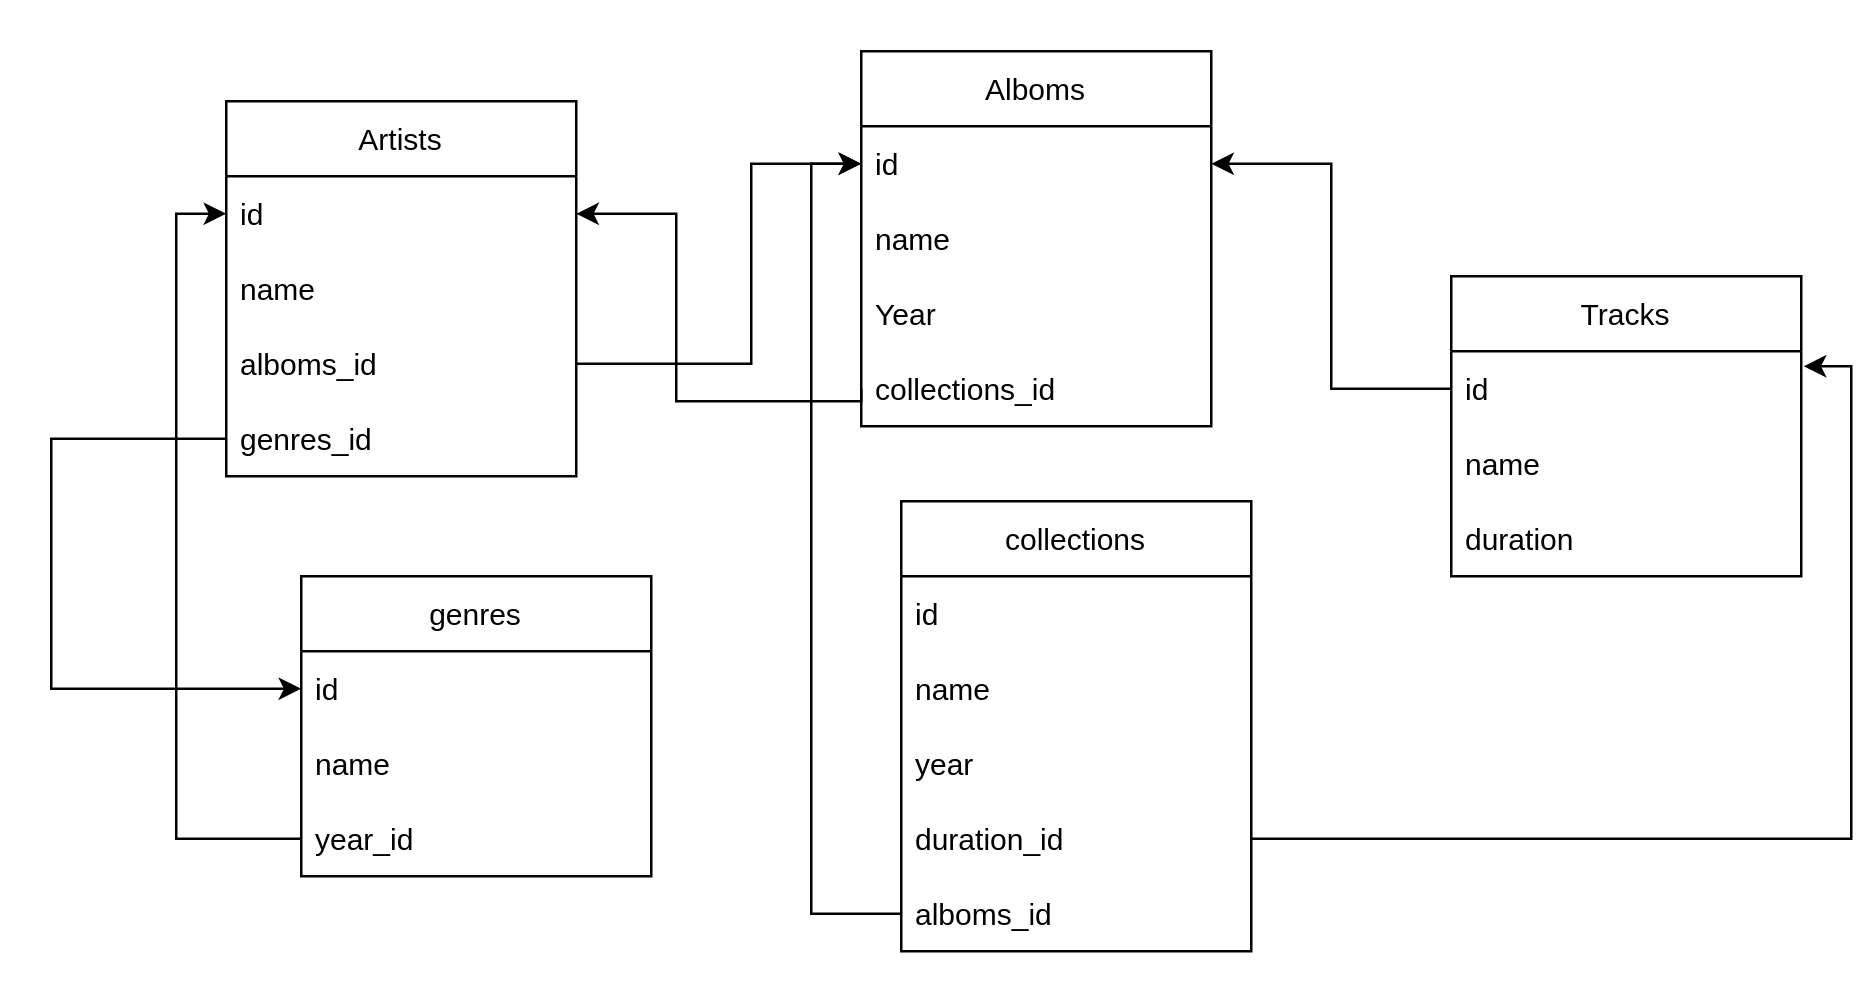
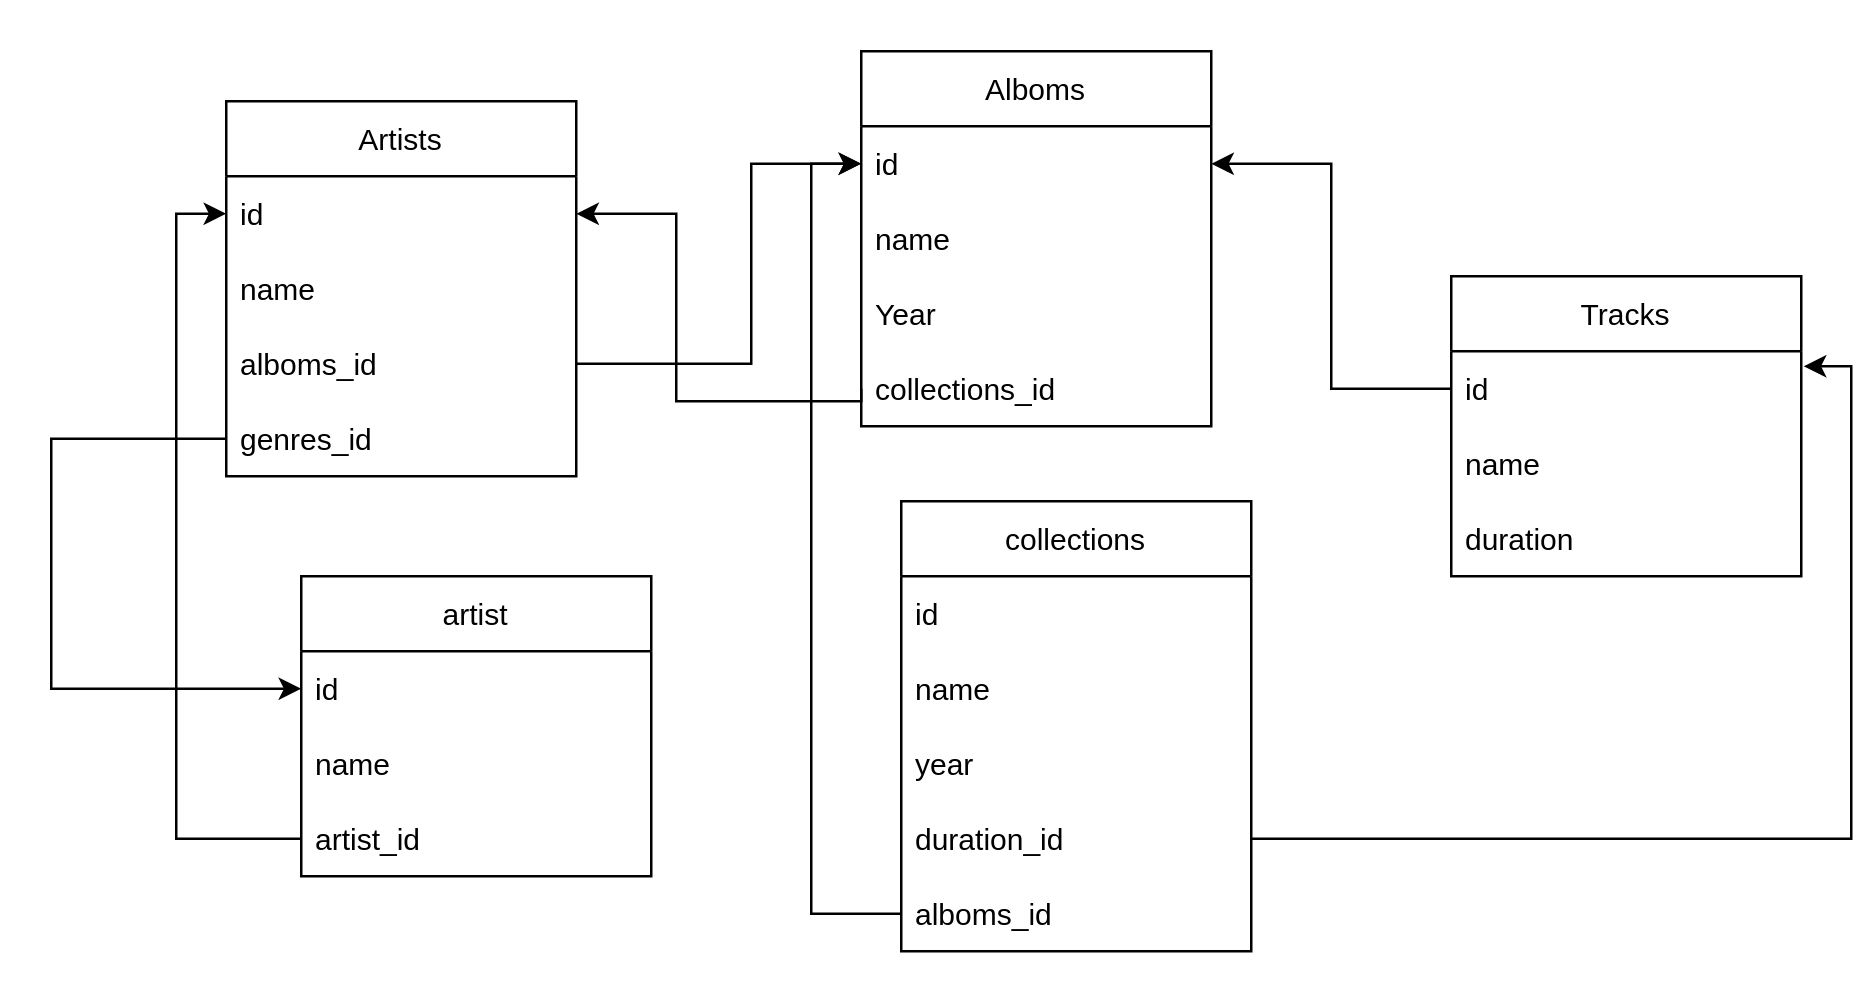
- <mxCell id="16" value="genres" style="swimlane;fontStyle=0;childLayout=stackLayout;horizontal=1;startSize=30;horizontalStack=0;resizeParent=1;resizeParentMax=0;resizeLast=0;collapsible=1;marginBottom=0;" parent="1" vertex="1"><mxGeometry x="120" y="230" width="140" height="120" as="geometry" /></mxCell>
+ <mxCell id="16" value="artist" style="swimlane;fontStyle=0;childLayout=stackLayout;horizontal=1;startSize=30;horizontalStack=0;resizeParent=1;resizeParentMax=0;resizeLast=0;collapsible=1;marginBottom=0;" parent="1" vertex="1"><mxGeometry x="120" y="230" width="140" height="120" as="geometry" /></mxCell>
- <mxCell id="19" value="year_id" style="text;strokeColor=none;fillColor=none;align=left;verticalAlign=middle;spacingLeft=4;spacingRight=4;overflow=hidden;points=[[0,0.5],[1,0.5]];portConstraint=eastwest;rotatable=0;" parent="16" vertex="1"><mxGeometry y="90" width="140" height="30" as="geometry" /></mxCell>
+ <mxCell id="19" value="artist_id" style="text;strokeColor=none;fillColor=none;align=left;verticalAlign=middle;spacingLeft=4;spacingRight=4;overflow=hidden;points=[[0,0.5],[1,0.5]];portConstraint=eastwest;rotatable=0;" parent="16" vertex="1"><mxGeometry y="90" width="140" height="30" as="geometry" /></mxCell>
